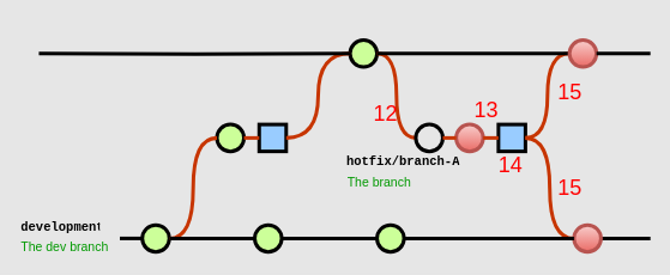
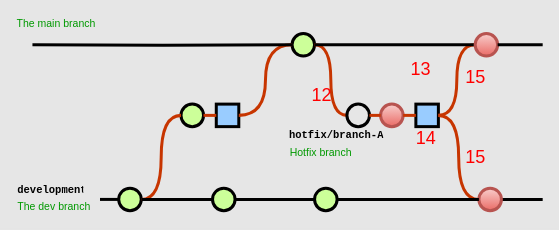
+ <mxCell id="4" value="The main branch&lt;br&gt;" style="text;html=1;strokeColor=none;fillColor=none;align=left;verticalAlign=middle;whiteSpace=wrap;overflow=hidden;fontSize=14;fontStyle=0;fontColor=#009900;" vertex="1" parent="1"><mxGeometry x="20" y="20" width="114.75" height="20" as="geometry" /></mxCell>
- <mxCell id="35" value="&lt;br&gt;&lt;font style=&quot;font-size: 24px&quot; color=&quot;#FF0000&quot;&gt;13&lt;/font&gt;" style="text;html=1;strokeColor=none;fillColor=none;align=center;verticalAlign=middle;whiteSpace=wrap;rounded=0;labelBorderColor=none;" vertex="1" parent="1"><mxGeometry x="526.75" y="100" width="27" height="30" as="geometry" /></mxCell>
+ <mxCell id="35" value="&lt;br&gt;&lt;font style=&quot;font-size: 24px&quot; color=&quot;#FF0000&quot;&gt;13&lt;/font&gt;" style="text;html=1;strokeColor=none;fillColor=none;align=center;verticalAlign=middle;whiteSpace=wrap;rounded=0;labelBorderColor=none;" vertex="1" parent="1"><mxGeometry x="546.75" y="70" width="27" height="30" as="geometry" /></mxCell>
- <mxCell id="16" value="The branch" style="text;html=1;strokeColor=none;fillColor=none;align=left;verticalAlign=middle;whiteSpace=wrap;overflow=hidden;fontSize=14;fontStyle=0;fontColor=#009900;" vertex="1" parent="1"><mxGeometry x="383.75" y="192" width="159.5" height="20" as="geometry" /></mxCell>
+ <mxCell id="16" value="Hotfix branch" style="text;html=1;strokeColor=none;fillColor=none;align=left;verticalAlign=middle;whiteSpace=wrap;overflow=hidden;fontSize=14;fontStyle=0;fontColor=#009900;" vertex="1" parent="1"><mxGeometry x="383.75" y="192" width="159.5" height="20" as="geometry" /></mxCell>
